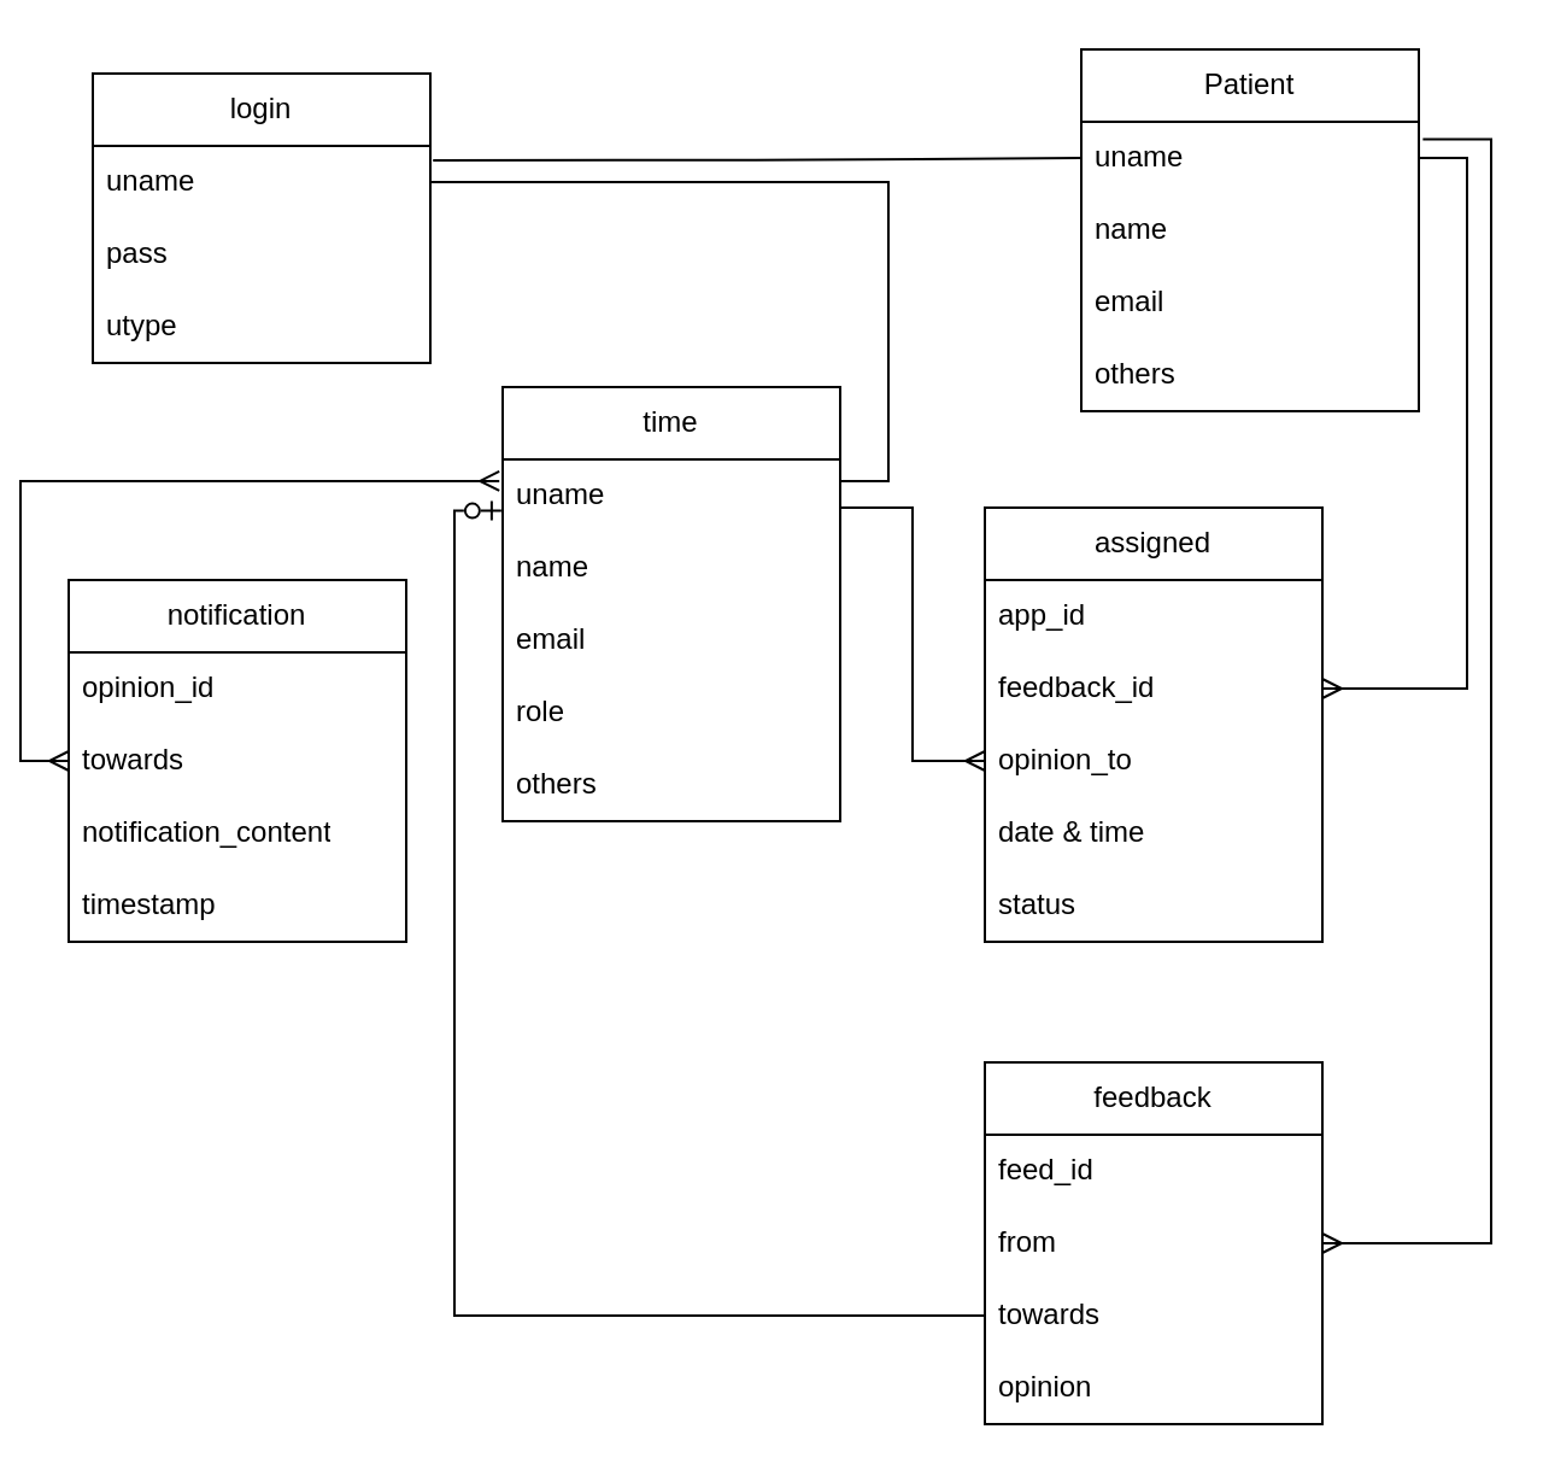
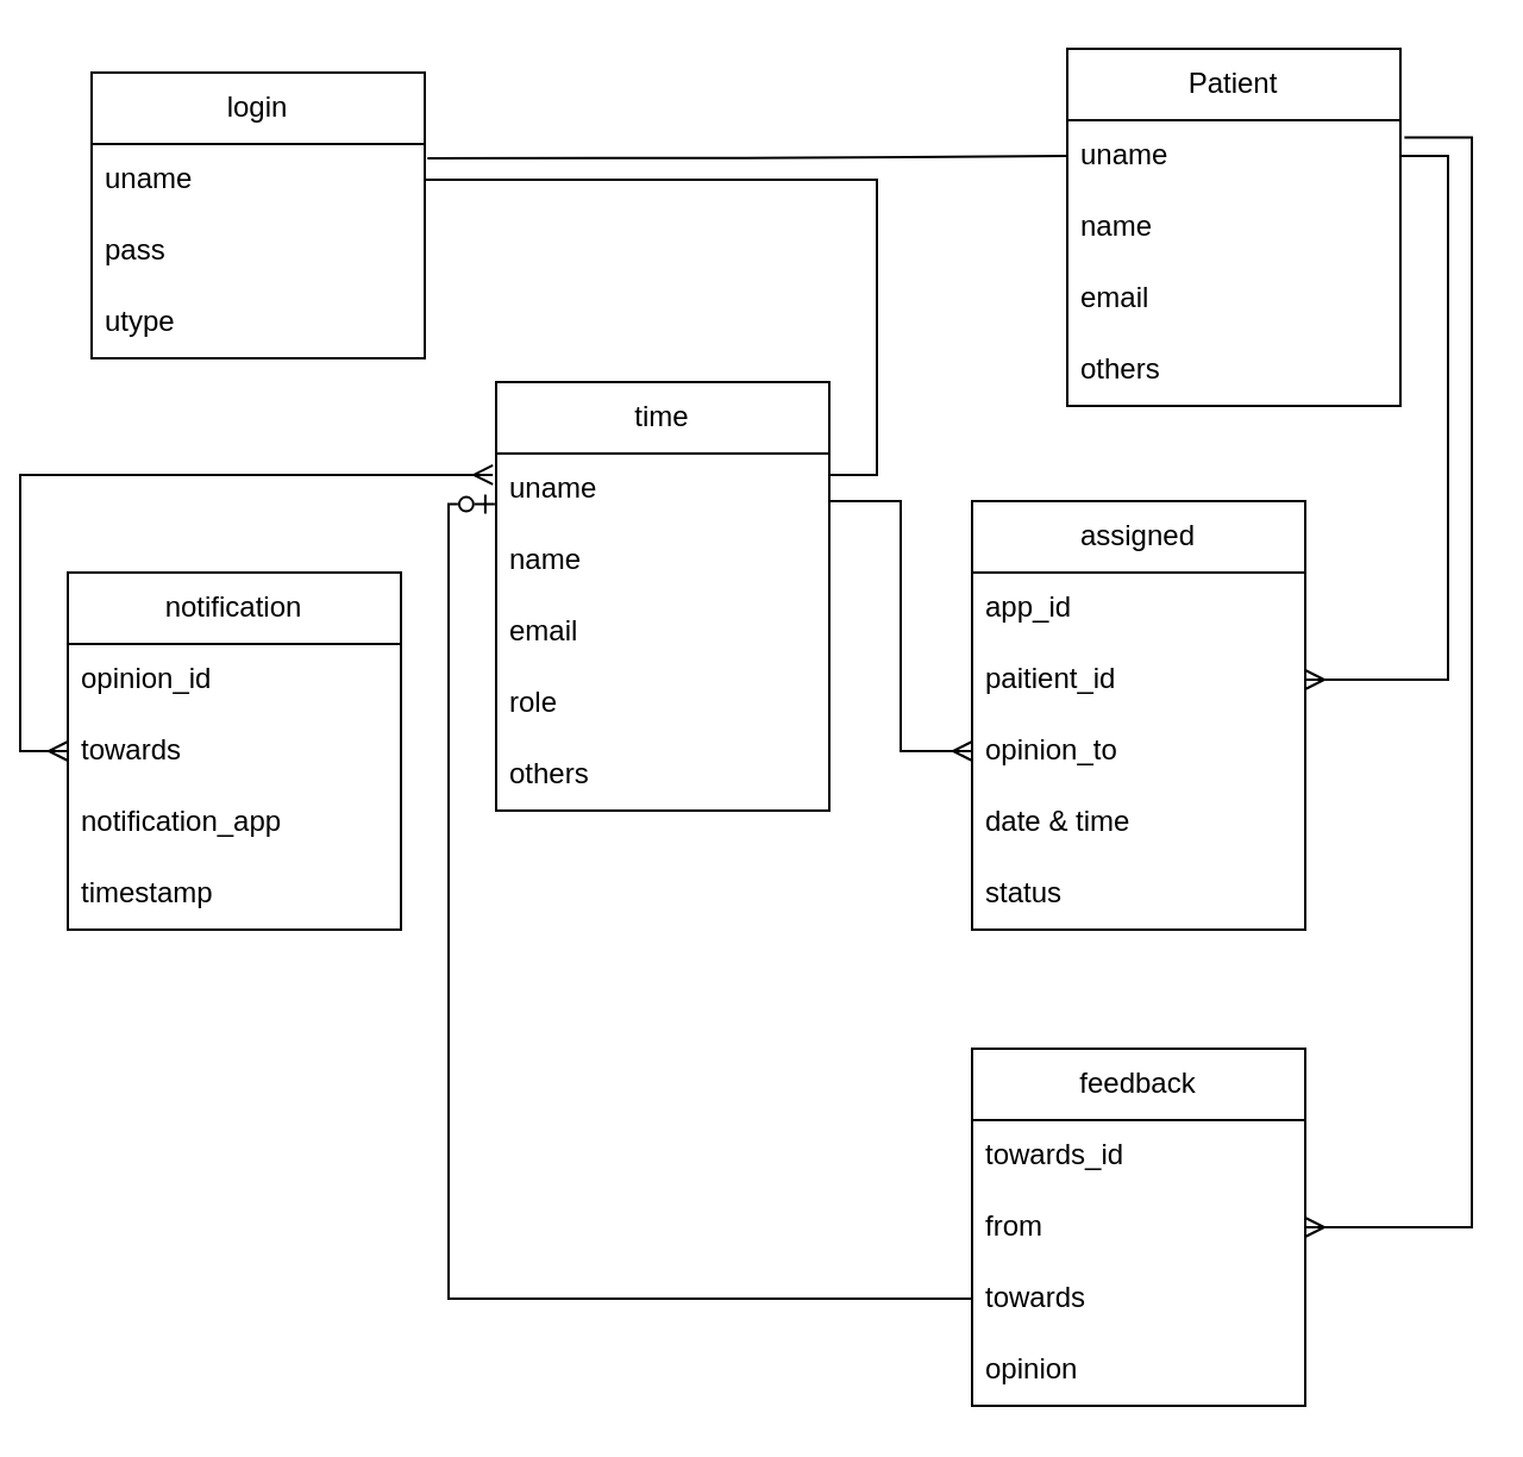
- <mxCell id="34" value="feedback_id" style="text;strokeColor=none;fillColor=none;align=left;verticalAlign=middle;spacingLeft=4;spacingRight=4;overflow=hidden;points=[[0,0.5],[1,0.5]];portConstraint=eastwest;rotatable=0;whiteSpace=wrap;html=1;" parent="32" vertex="1"><mxGeometry y="60" width="140" height="30" as="geometry" /></mxCell>
+ <mxCell id="34" value="paitient_id" style="text;strokeColor=none;fillColor=none;align=left;verticalAlign=middle;spacingLeft=4;spacingRight=4;overflow=hidden;points=[[0,0.5],[1,0.5]];portConstraint=eastwest;rotatable=0;whiteSpace=wrap;html=1;" parent="32" vertex="1"><mxGeometry y="60" width="140" height="30" as="geometry" /></mxCell>
- <mxCell id="29" value="notification_content" style="text;strokeColor=none;fillColor=none;align=left;verticalAlign=middle;spacingLeft=4;spacingRight=4;overflow=hidden;points=[[0,0.5],[1,0.5]];portConstraint=eastwest;rotatable=0;whiteSpace=wrap;html=1;" parent="26" vertex="1"><mxGeometry y="90" width="140" height="30" as="geometry" /></mxCell>
+ <mxCell id="29" value="notification_app" style="text;strokeColor=none;fillColor=none;align=left;verticalAlign=middle;spacingLeft=4;spacingRight=4;overflow=hidden;points=[[0,0.5],[1,0.5]];portConstraint=eastwest;rotatable=0;whiteSpace=wrap;html=1;" parent="26" vertex="1"><mxGeometry y="90" width="140" height="30" as="geometry" /></mxCell>
- <mxCell id="20" value="feed_id" style="text;strokeColor=none;fillColor=none;align=left;verticalAlign=middle;spacingLeft=4;spacingRight=4;overflow=hidden;points=[[0,0.5],[1,0.5]];portConstraint=eastwest;rotatable=0;whiteSpace=wrap;html=1;" parent="19" vertex="1"><mxGeometry y="30" width="140" height="30" as="geometry" /></mxCell>
+ <mxCell id="20" value="towards_id" style="text;strokeColor=none;fillColor=none;align=left;verticalAlign=middle;spacingLeft=4;spacingRight=4;overflow=hidden;points=[[0,0.5],[1,0.5]];portConstraint=eastwest;rotatable=0;whiteSpace=wrap;html=1;" parent="19" vertex="1"><mxGeometry y="30" width="140" height="30" as="geometry" /></mxCell>
